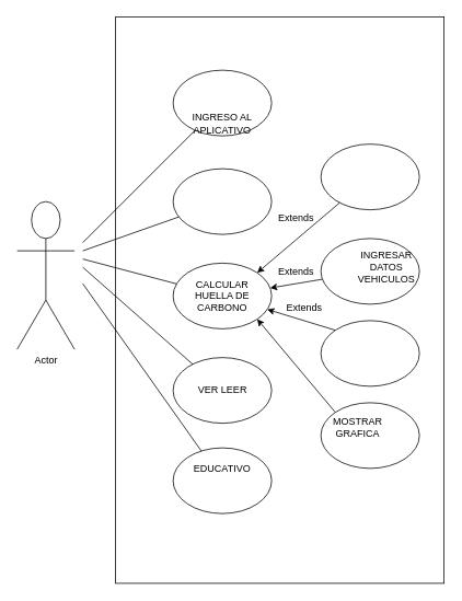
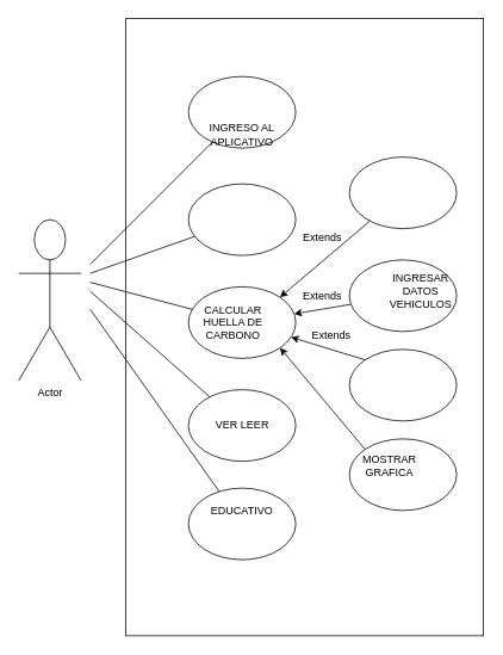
- <mxCell id="16" value="&lt;div&gt;CALCULAR HUELLA DE CARBONO&lt;/div&gt;" style="text;html=1;strokeColor=none;fillColor=none;align=center;verticalAlign=middle;whiteSpace=wrap;rounded=0;" vertex="1" parent="1"><mxGeometry x="225" y="350" width="90" height="20" as="geometry" /></mxCell>
+ <mxCell id="16" value="&lt;div&gt;CALCULAR HUELLA DE CARBONO&lt;/div&gt;" style="text;html=1;strokeColor=none;fillColor=none;align=center;verticalAlign=middle;whiteSpace=wrap;rounded=0;" vertex="1" parent="1"><mxGeometry x="215" y="350" width="90" height="20" as="geometry" /></mxCell>
